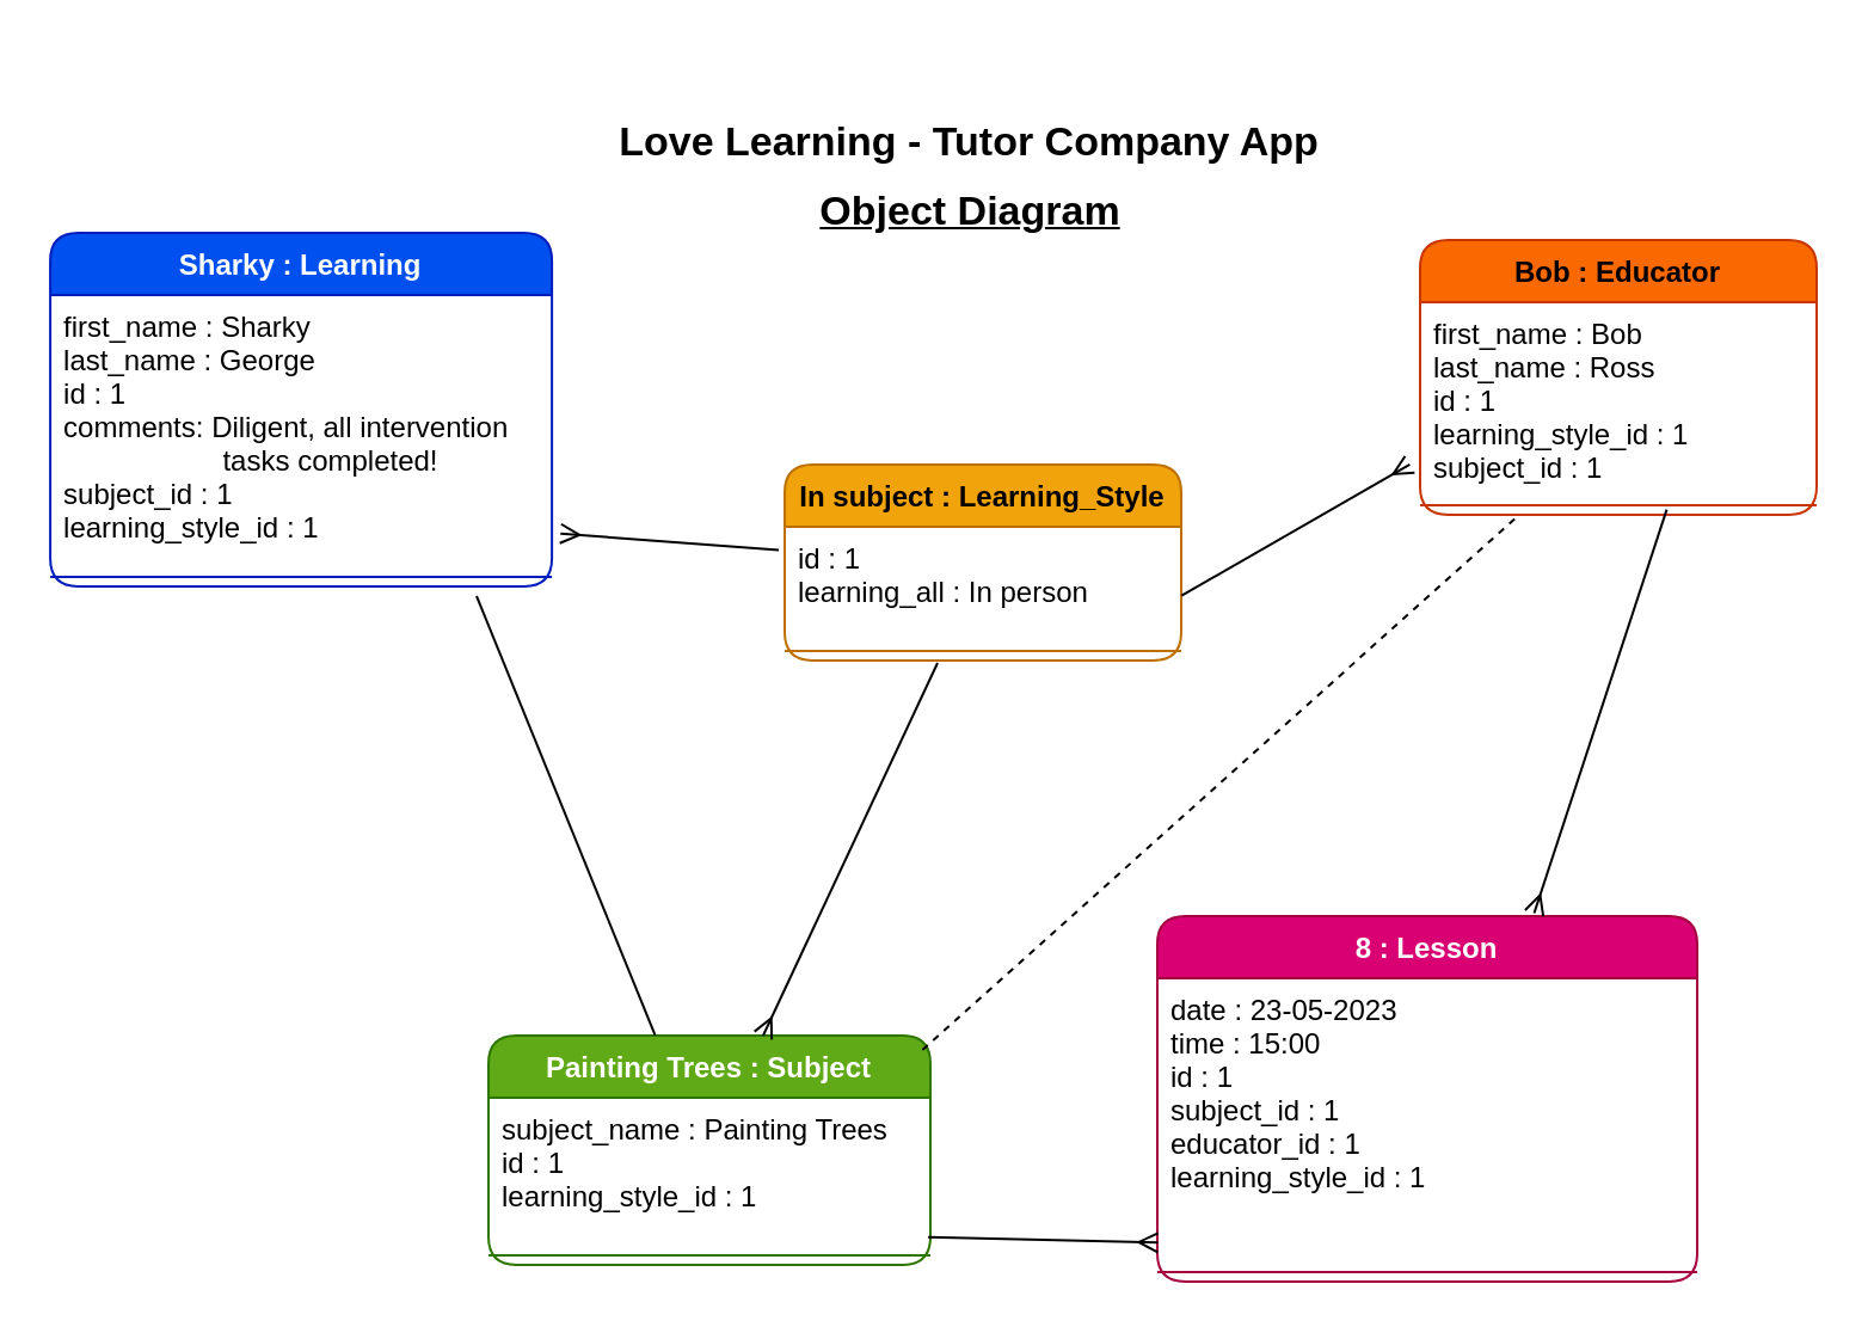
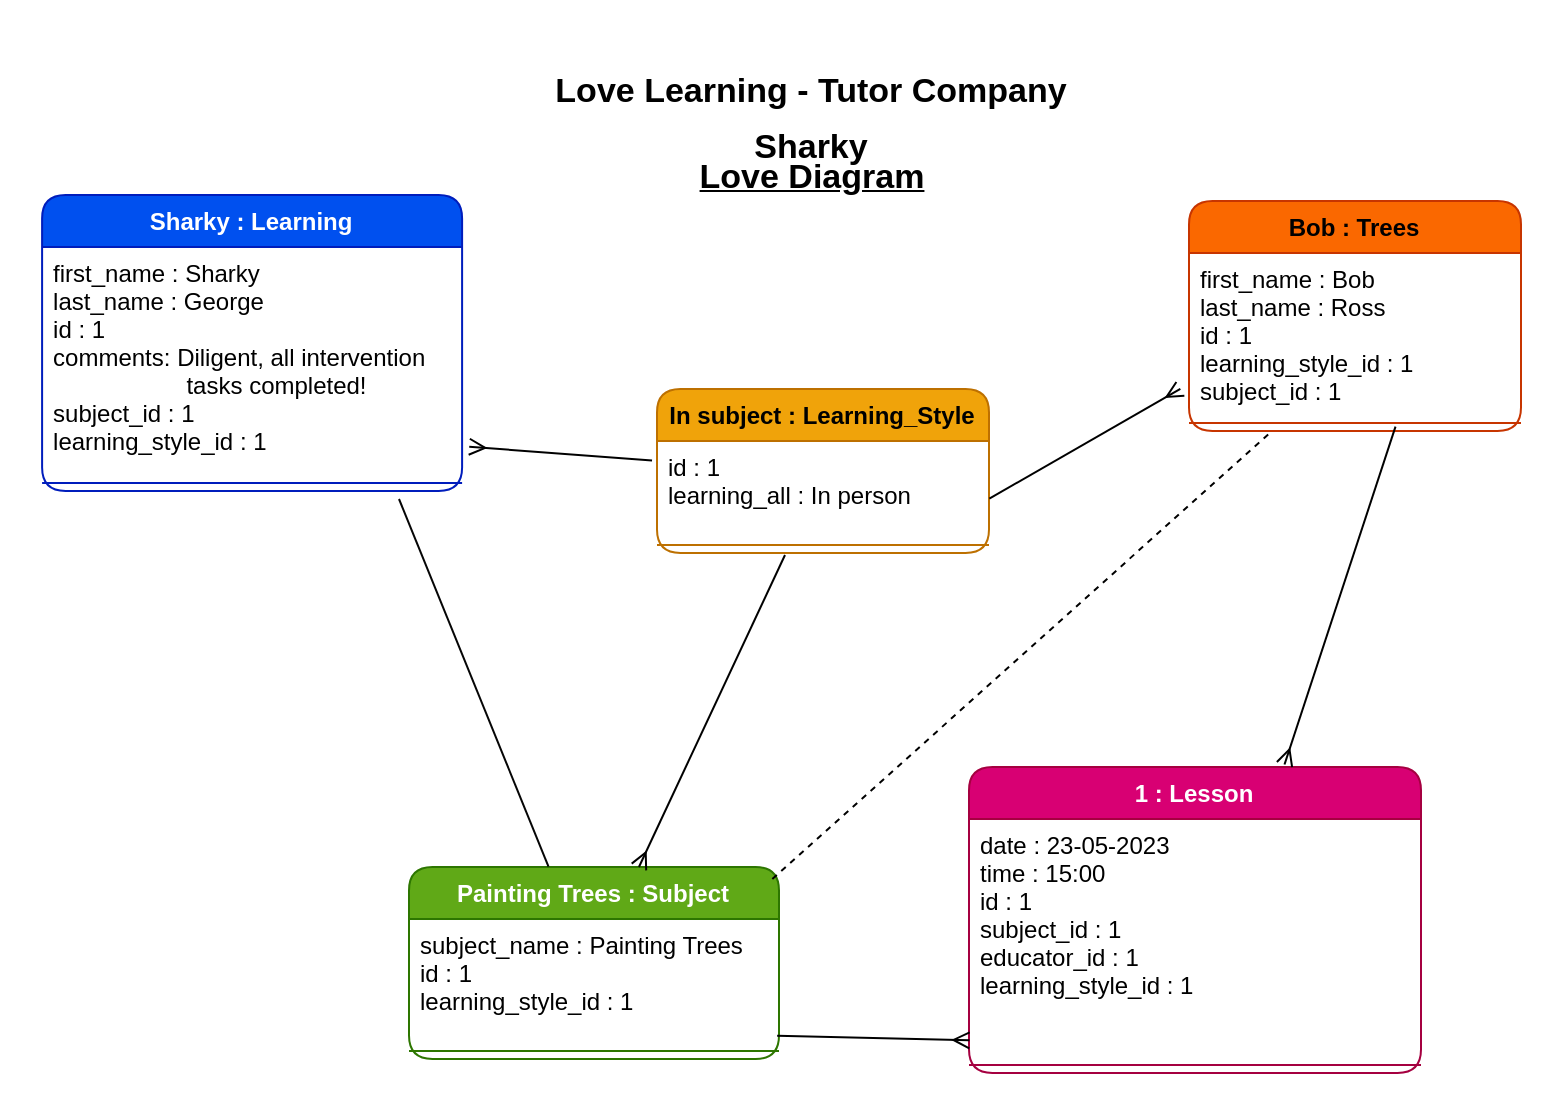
- <mxCell id="5" value="&lt;p style=&quot;line-height: 160%; font-size: 17px;&quot;&gt;Love Learning - Tutor Company App&lt;/p&gt;" style="text;html=1;strokeColor=none;fillColor=none;align=center;verticalAlign=middle;whiteSpace=wrap;rounded=1;fontStyle=1;fontSize=17;fontColor=#000000;" parent="1" vertex="1"><mxGeometry x="252" y="20" width="307" height="77" as="geometry" /></mxCell>
+ <mxCell id="5" value="&lt;p style=&quot;line-height: 160%; font-size: 17px;&quot;&gt;Love Learning - Tutor Company Sharky&lt;/p&gt;" style="text;html=1;strokeColor=none;fillColor=none;align=center;verticalAlign=middle;whiteSpace=wrap;rounded=1;fontStyle=1;fontSize=17;fontColor=#000000;" parent="1" vertex="1"><mxGeometry x="252" y="20" width="307" height="77" as="geometry" /></mxCell>
- <mxCell id="6" value="Object Diagram" style="text;html=1;strokeColor=none;fillColor=none;align=center;verticalAlign=middle;whiteSpace=wrap;rounded=1;fontSize=17;fontStyle=5;fontColor=#000000;" parent="1" vertex="1"><mxGeometry x="295" y="63" width="222" height="52" as="geometry" /></mxCell>
+ <mxCell id="6" value="Love Diagram" style="text;html=1;strokeColor=none;fillColor=none;align=center;verticalAlign=middle;whiteSpace=wrap;rounded=1;fontSize=17;fontStyle=5;fontColor=#000000;" parent="1" vertex="1"><mxGeometry x="295" y="63" width="222" height="52" as="geometry" /></mxCell>
- <mxCell id="10" value="Bob : Educator" style="swimlane;fontStyle=1;align=center;verticalAlign=top;childLayout=stackLayout;horizontal=1;startSize=26;horizontalStack=0;resizeParent=1;resizeParentMax=0;resizeLast=0;collapsible=1;marginBottom=0;rounded=1;fontColor=#000000;fillColor=#fa6800;strokeColor=#C73500;" parent="1" vertex="1"><mxGeometry x="594" y="100" width="166" height="115" as="geometry" /></mxCell>
+ <mxCell id="10" value="Bob : Trees" style="swimlane;fontStyle=1;align=center;verticalAlign=top;childLayout=stackLayout;horizontal=1;startSize=26;horizontalStack=0;resizeParent=1;resizeParentMax=0;resizeLast=0;collapsible=1;marginBottom=0;rounded=1;fontColor=#000000;fillColor=#fa6800;strokeColor=#C73500;" parent="1" vertex="1"><mxGeometry x="594" y="100" width="166" height="115" as="geometry" /></mxCell>
- <mxCell id="13" value="8 : Lesson" style="swimlane;fontStyle=1;align=center;verticalAlign=top;childLayout=stackLayout;horizontal=1;startSize=26;horizontalStack=0;resizeParent=1;resizeParentMax=0;resizeLast=0;collapsible=1;marginBottom=0;rounded=1;fontColor=#ffffff;fillColor=#d80073;strokeColor=#A50040;" parent="1" vertex="1"><mxGeometry x="484" y="383" width="226" height="153" as="geometry" /></mxCell>
+ <mxCell id="13" value="1 : Lesson" style="swimlane;fontStyle=1;align=center;verticalAlign=top;childLayout=stackLayout;horizontal=1;startSize=26;horizontalStack=0;resizeParent=1;resizeParentMax=0;resizeLast=0;collapsible=1;marginBottom=0;rounded=1;fontColor=#ffffff;fillColor=#d80073;strokeColor=#A50040;" parent="1" vertex="1"><mxGeometry x="484" y="383" width="226" height="153" as="geometry" /></mxCell>
